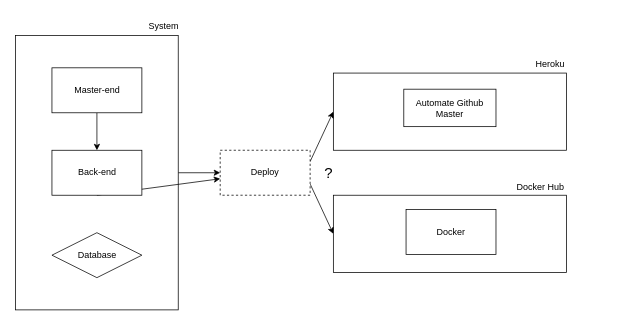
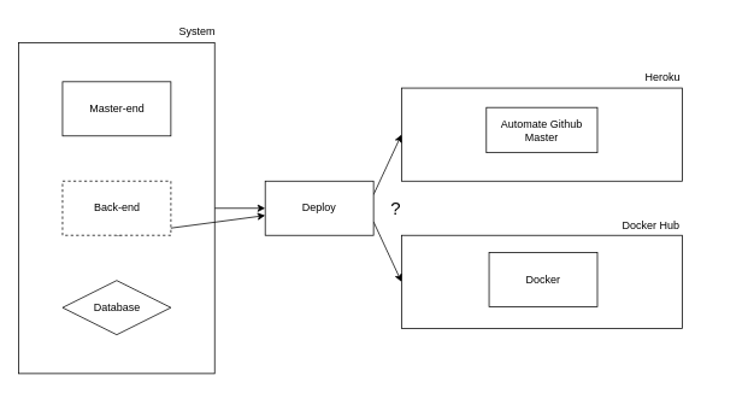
- <mxCell id="6" style="edgeStyle=none;html=1;exitX=0.5;exitY=1;exitDx=0;exitDy=0;entryX=0.5;entryY=0;entryDx=0;entryDy=0;" parent="1" source="7" target="9" edge="1"><mxGeometry relative="1" as="geometry" /></mxCell>
- <mxCell id="9" value="Back-end" style="rounded=0;whiteSpace=wrap;html=1;" parent="1" vertex="1"><mxGeometry x="68.5" y="200" width="120" height="60" as="geometry" /></mxCell>
+ <mxCell id="9" value="Back-end" style="rounded=0;whiteSpace=wrap;html=1;dashed=1;" parent="1" vertex="1"><mxGeometry x="68.5" y="200" width="120" height="60" as="geometry" /></mxCell>
- <mxCell id="13" value="Deploy" style="rounded=0;whiteSpace=wrap;html=1;dashed=1;" parent="1" vertex="1"><mxGeometry x="293" y="200" width="120" height="60" as="geometry" /></mxCell>
+ <mxCell id="13" value="Deploy" style="rounded=0;whiteSpace=wrap;html=1;" parent="1" vertex="1"><mxGeometry x="293" y="200" width="120" height="60" as="geometry" /></mxCell>
